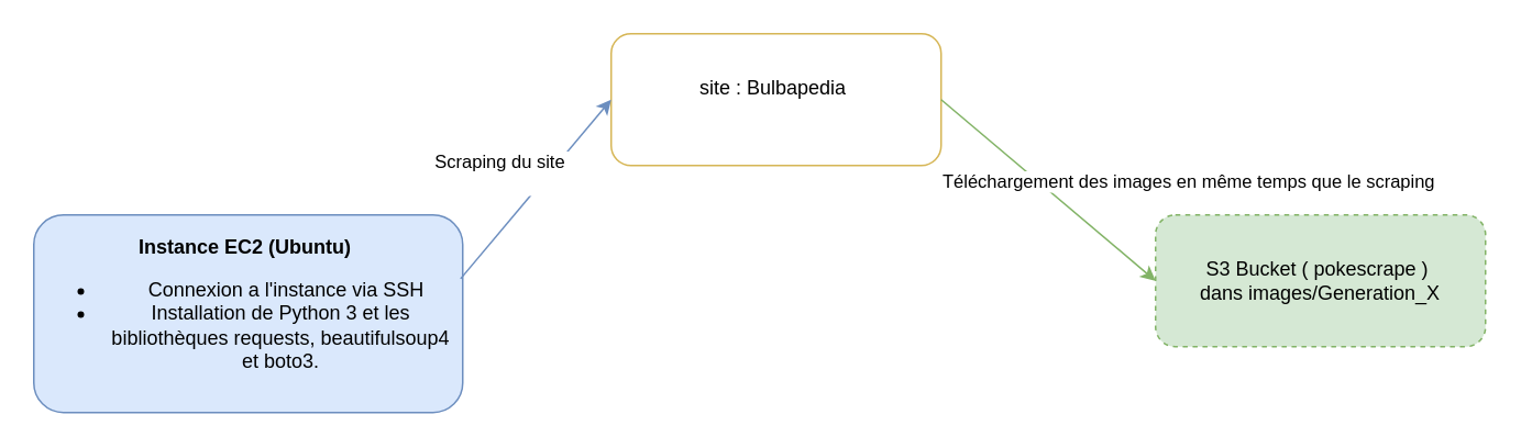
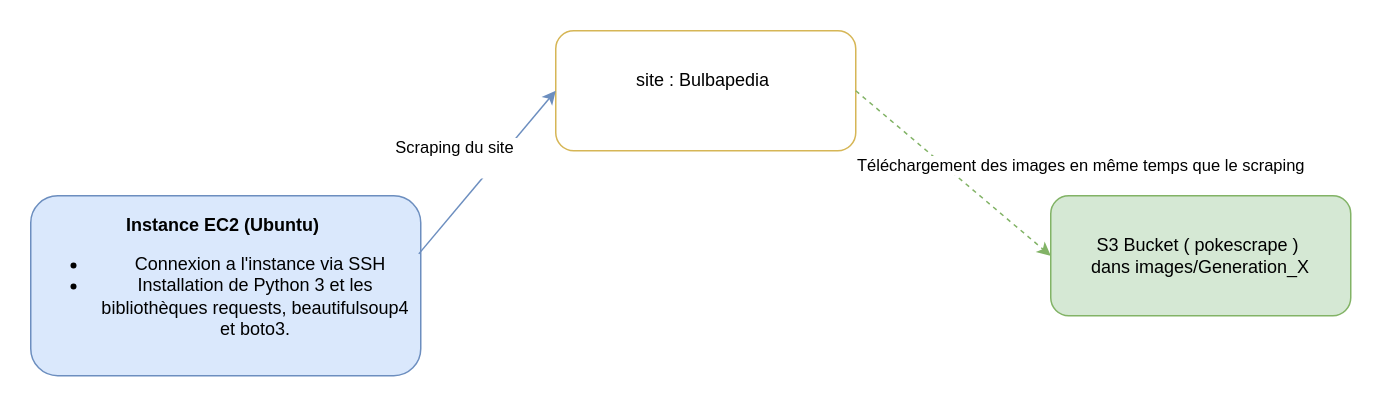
- <mxCell id="6" value="Téléchargement des images en même temps que le scraping" style="endArrow=classic;html=1;rounded=0;strokeColor=#82b366;entryX=0;entryY=0.5;entryDx=0;entryDy=0;exitX=1;exitY=0.5;exitDx=0;exitDy=0;" parent="1" source="3" target="4" edge="1"><mxGeometry x="0.724" y="59" relative="1" as="geometry"><mxPoint x="720" y="100" as="sourcePoint" /><mxPoint x="880" y="210.5" as="targetPoint" /><mxPoint as="offset" /></mxGeometry></mxCell>
+ <mxCell id="6" value="Téléchargement des images en même temps que le scraping" style="endArrow=classic;html=1;rounded=0;strokeColor=#82b366;entryX=0;entryY=0.5;entryDx=0;entryDy=0;exitX=1;exitY=0.5;exitDx=0;exitDy=0;dashed=1;" parent="1" source="3" target="4" edge="1"><mxGeometry x="0.724" y="59" relative="1" as="geometry"><mxPoint x="720" y="100" as="sourcePoint" /><mxPoint x="880" y="210.5" as="targetPoint" /><mxPoint as="offset" /></mxGeometry></mxCell>
- <mxCell id="4" value="S3 Bucket (&amp;nbsp;pokescrape )&lt;span style=&quot;background-color: transparent; color: light-dark(rgb(0, 0, 0), rgb(255, 255, 255));&quot;&gt;&amp;nbsp;&lt;/span&gt;&lt;div&gt;dans images/Generation_X&lt;/div&gt;" style="rounded=1;whiteSpace=wrap;html=1;fillColor=#d5e8d4;strokeColor=#82b366;dashed=1;" parent="1" vertex="1"><mxGeometry x="700" y="130" width="200" height="80" as="geometry" /></mxCell>
+ <mxCell id="4" value="S3 Bucket (&amp;nbsp;pokescrape )&lt;span style=&quot;background-color: transparent; color: light-dark(rgb(0, 0, 0), rgb(255, 255, 255));&quot;&gt;&amp;nbsp;&lt;/span&gt;&lt;div&gt;dans images/Generation_X&lt;/div&gt;" style="rounded=1;whiteSpace=wrap;html=1;fillColor=#d5e8d4;strokeColor=#82b366;" parent="1" vertex="1"><mxGeometry x="700" y="130" width="200" height="80" as="geometry" /></mxCell>
